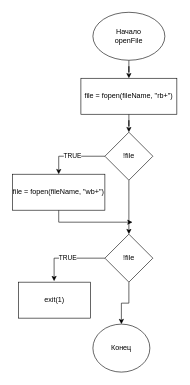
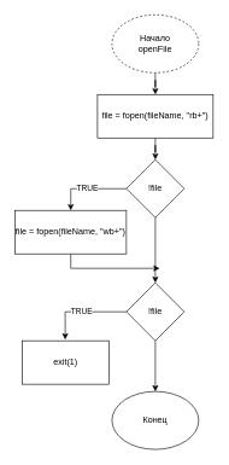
- <mxCell id="3" value="Начало&lt;br&gt;openFile" style="ellipse;whiteSpace=wrap;html=1;" parent="1" vertex="1"><mxGeometry x="154" y="20" width="120" height="80" as="geometry" /></mxCell>
+ <mxCell id="3" value="Начало&lt;br&gt;openFile" style="ellipse;whiteSpace=wrap;html=1;dashed=1;" parent="1" vertex="1"><mxGeometry x="154" y="20" width="120" height="80" as="geometry" /></mxCell>
- <mxCell id="15" value="Конец" style="ellipse;whiteSpace=wrap;html=1;" parent="1" vertex="1"><mxGeometry x="154" y="540" width="95" height="80" as="geometry" /></mxCell>
+ <mxCell id="15" value="Конец" style="ellipse;whiteSpace=wrap;html=1;" parent="1" vertex="1"><mxGeometry x="154" y="540" width="120" height="80" as="geometry" /></mxCell>
